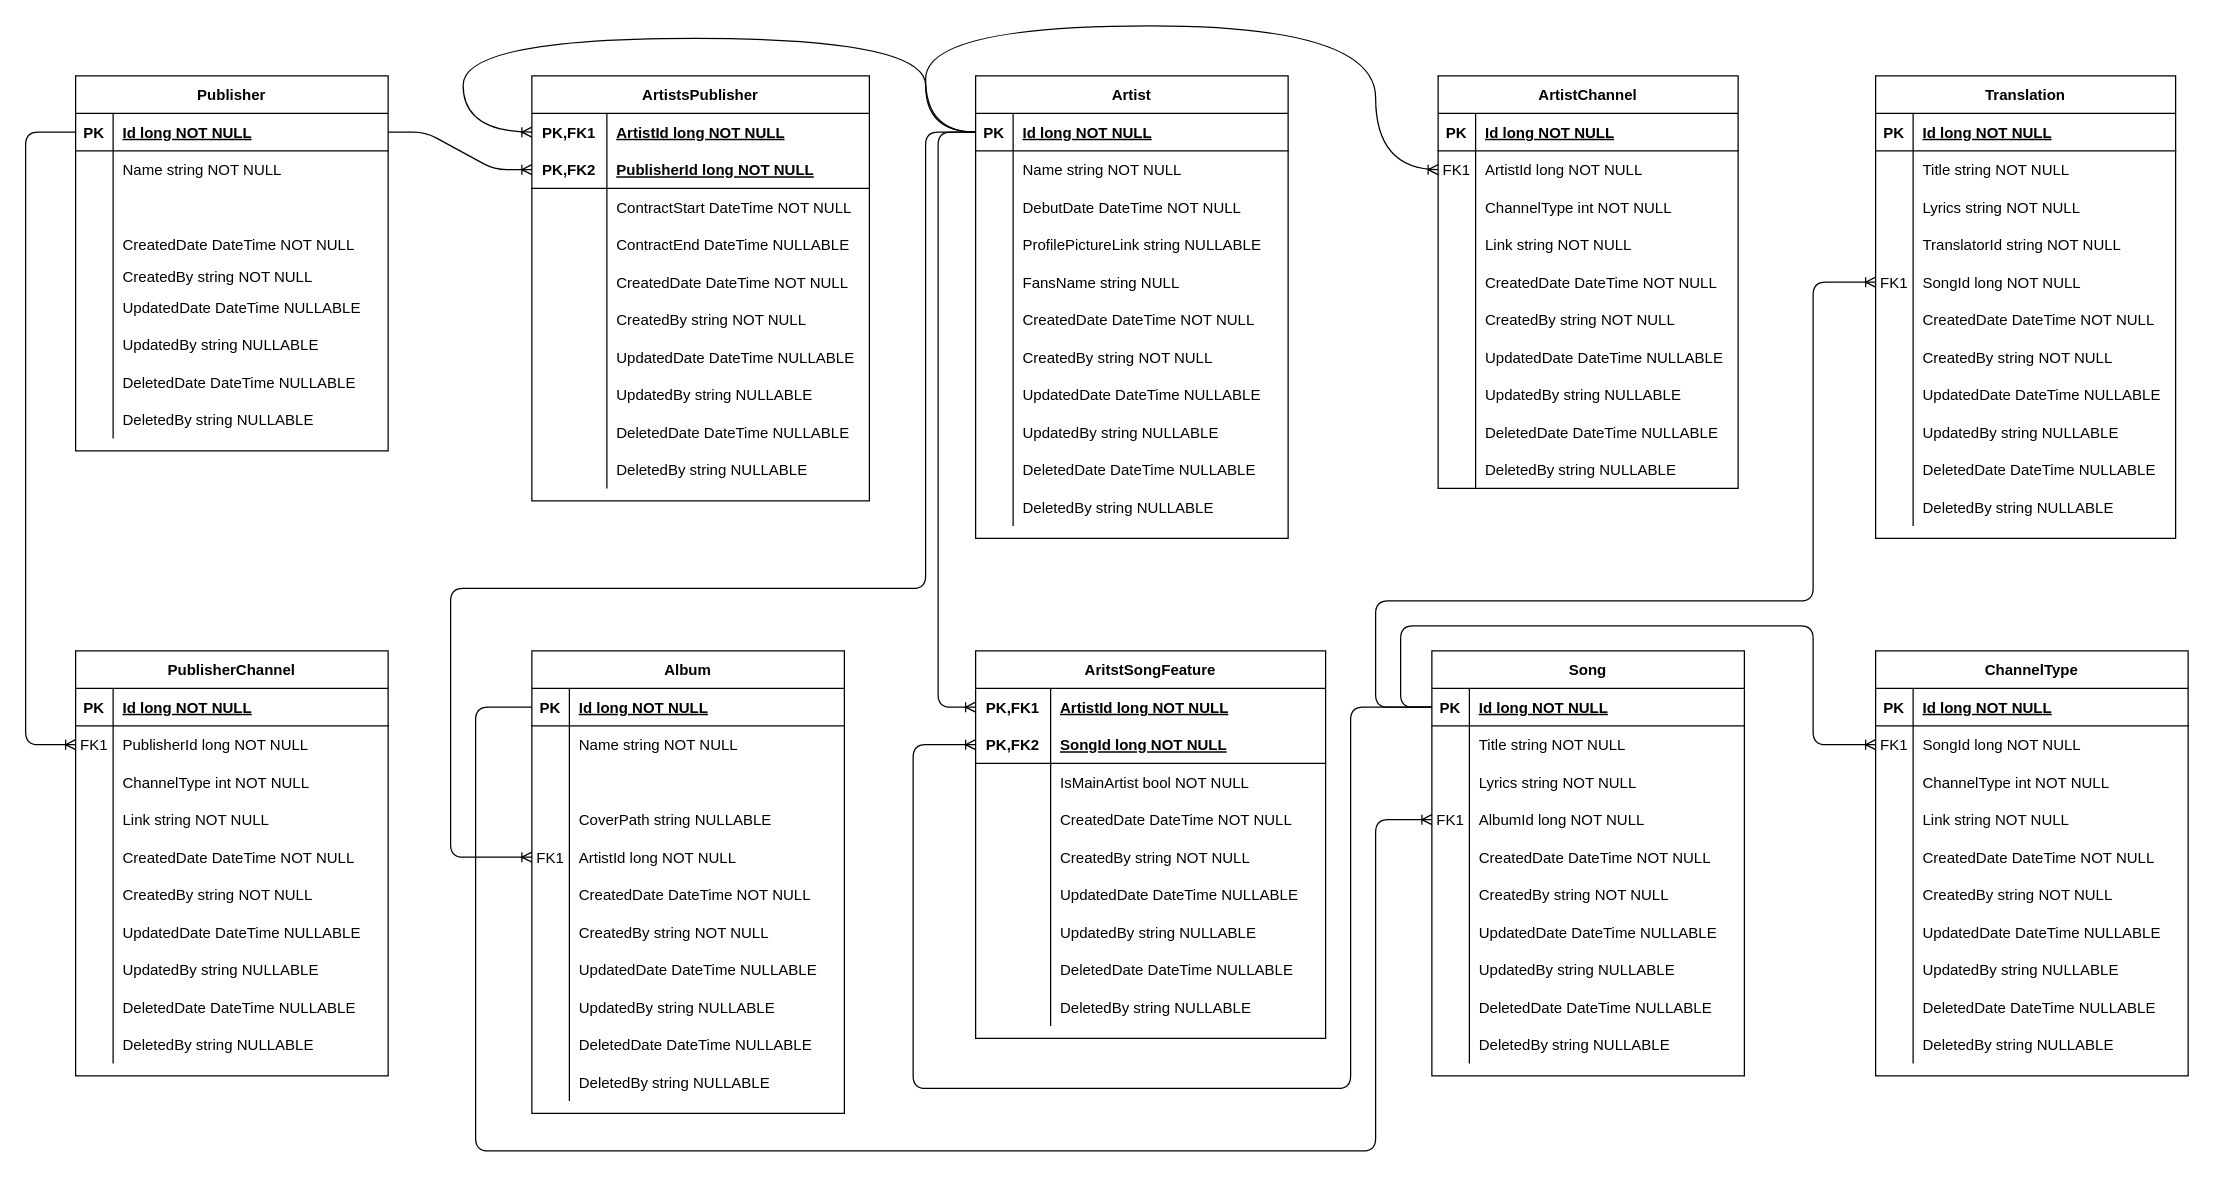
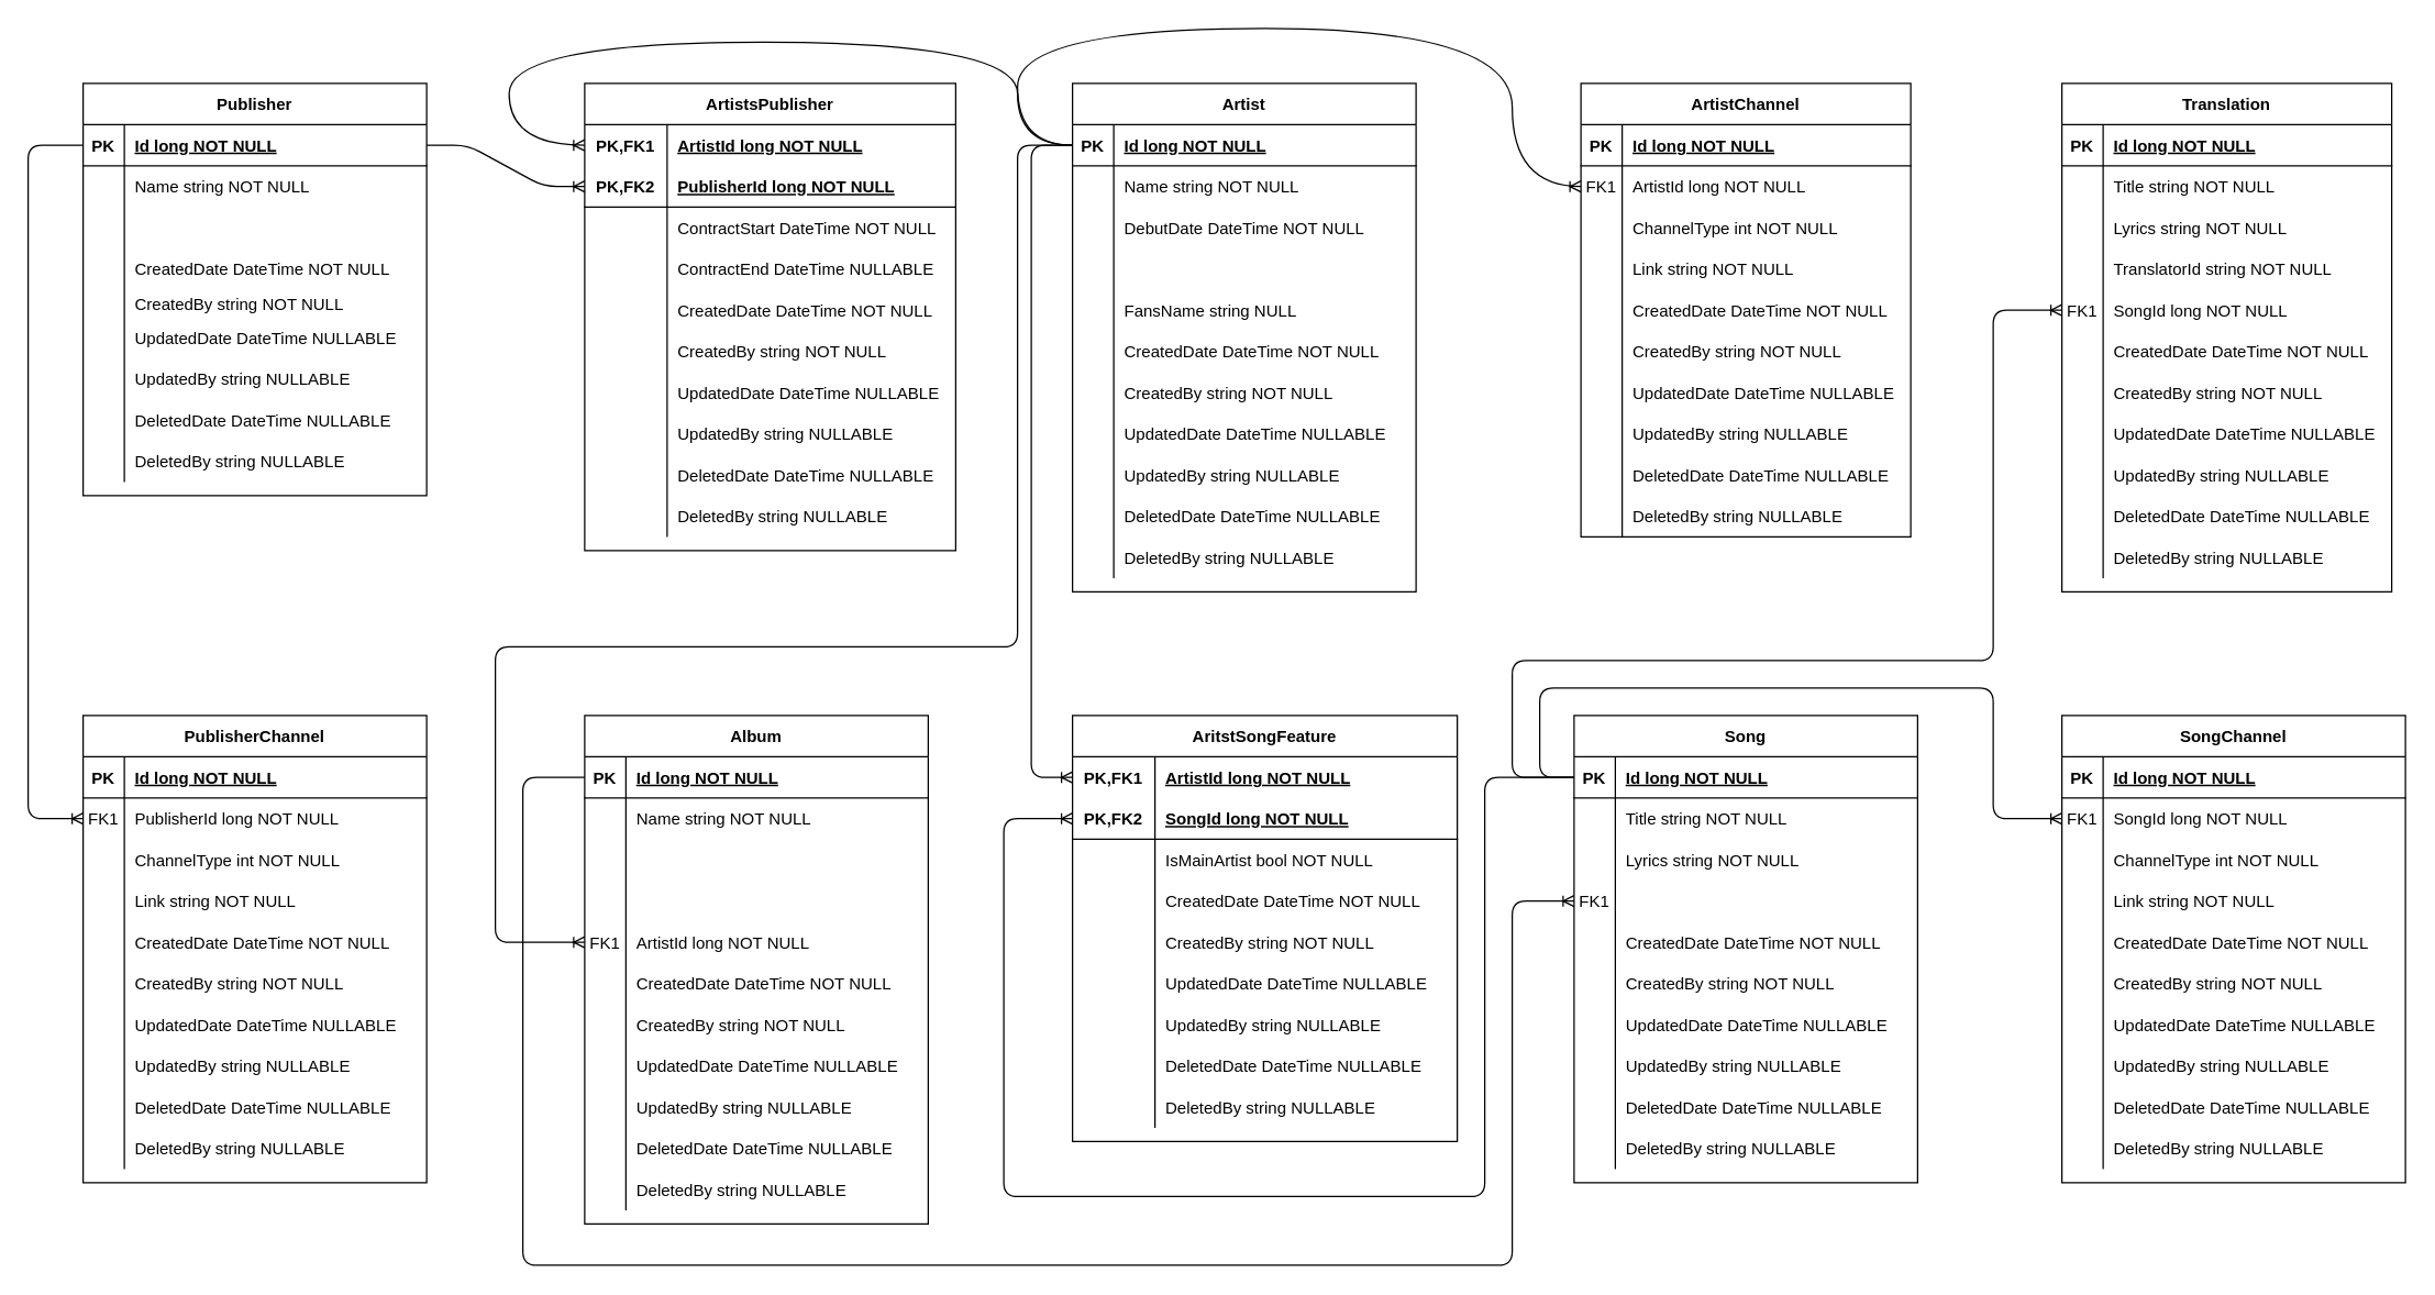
- <mxCell id="14" value="ProfilePictureLink string NULLABLE" style="shape=partialRectangle;connectable=0;fillColor=none;top=0;left=0;bottom=0;right=0;align=left;spacingLeft=6;overflow=hidden;" parent="12" vertex="1"><mxGeometry x="30" width="220" height="30" as="geometry" /></mxCell>
- <mxCell id="189" value="ChannelType" style="shape=table;startSize=30;container=1;collapsible=1;childLayout=tableLayout;fixedRows=1;rowLines=0;fontStyle=1;align=center;resizeLast=1;" parent="1" vertex="1"><mxGeometry x="1500" y="520" width="250" height="340" as="geometry" /></mxCell>
+ <mxCell id="189" value="SongChannel" style="shape=table;startSize=30;container=1;collapsible=1;childLayout=tableLayout;fixedRows=1;rowLines=0;fontStyle=1;align=center;resizeLast=1;" parent="1" vertex="1"><mxGeometry x="1500" y="520" width="250" height="340" as="geometry" /></mxCell>
- <mxCell id="47" value="CoverPath string NULLABLE" style="shape=partialRectangle;overflow=hidden;connectable=0;fillColor=none;top=0;left=0;bottom=0;right=0;align=left;spacingLeft=6;" parent="45" vertex="1"><mxGeometry x="30" width="220" height="30" as="geometry" /></mxCell>
- <mxCell id="81" value="AlbumId long NOT NULL" style="shape=partialRectangle;overflow=hidden;connectable=0;fillColor=none;top=0;left=0;bottom=0;right=0;align=left;spacingLeft=6;" parent="79" vertex="1"><mxGeometry x="30" width="220" height="30" as="geometry" /></mxCell>
